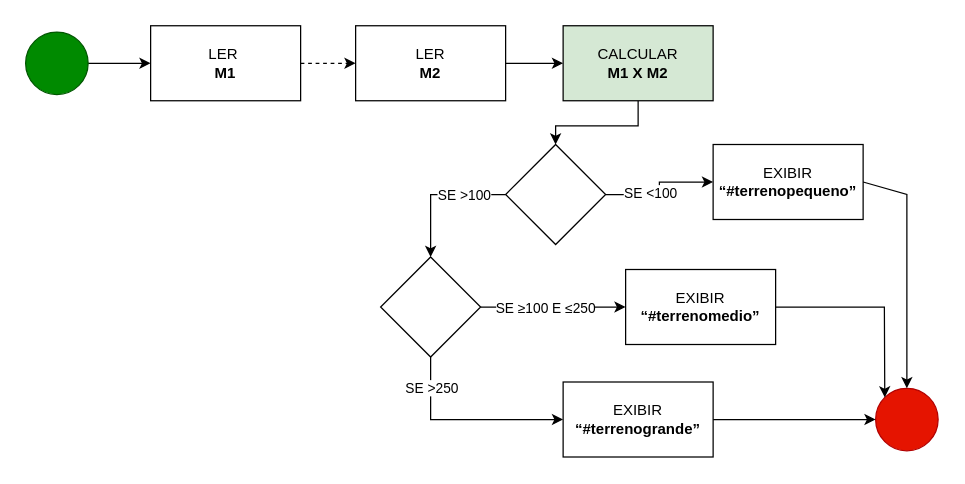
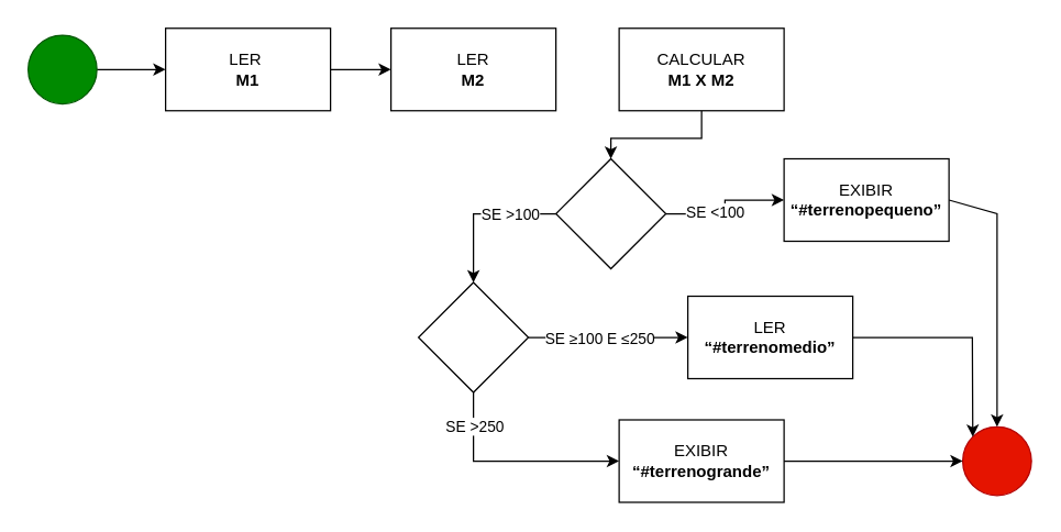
- <mxCell id="4" value="" style="edgeStyle=orthogonalEdgeStyle;rounded=0;orthogonalLoop=1;jettySize=auto;html=1;dashed=1;" edge="1" parent="1" source="5" target="7"><mxGeometry relative="1" as="geometry" /></mxCell>
+ <mxCell id="4" value="" style="edgeStyle=orthogonalEdgeStyle;rounded=0;orthogonalLoop=1;jettySize=auto;html=1;" edge="1" parent="1" source="5" target="7"><mxGeometry relative="1" as="geometry" /></mxCell>
- <mxCell id="6" value="" style="edgeStyle=orthogonalEdgeStyle;rounded=0;orthogonalLoop=1;jettySize=auto;html=1;" edge="1" parent="1" source="7" target="9"><mxGeometry relative="1" as="geometry" /></mxCell>
- <mxCell id="9" value="CALCULAR&lt;br&gt;&lt;b&gt;M1 X M2&lt;/b&gt;" style="whiteSpace=wrap;html=1;fillColor=#d5e8d4;" vertex="1" parent="1"><mxGeometry x="450" y="20" width="120" height="60" as="geometry" /></mxCell>
+ <mxCell id="9" value="CALCULAR&lt;br&gt;&lt;b&gt;M1 X M2&lt;/b&gt;" style="whiteSpace=wrap;html=1;" vertex="1" parent="1"><mxGeometry x="450" y="20" width="120" height="60" as="geometry" /></mxCell>
- <mxCell id="21" value="EXIBIR&lt;br&gt;&lt;b&gt;“#terrenomedio”&lt;/b&gt;" style="whiteSpace=wrap;html=1;" vertex="1" parent="1"><mxGeometry x="500" y="215" width="120" height="60" as="geometry" /></mxCell>
+ <mxCell id="21" value="LER&lt;br&gt;&lt;b&gt;“#terrenomedio”&lt;/b&gt;" style="whiteSpace=wrap;html=1;" vertex="1" parent="1"><mxGeometry x="500" y="215" width="120" height="60" as="geometry" /></mxCell>
